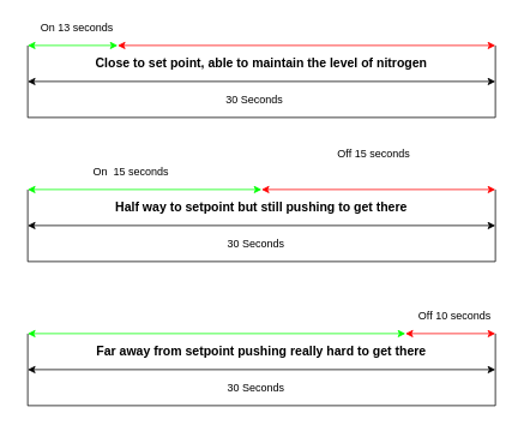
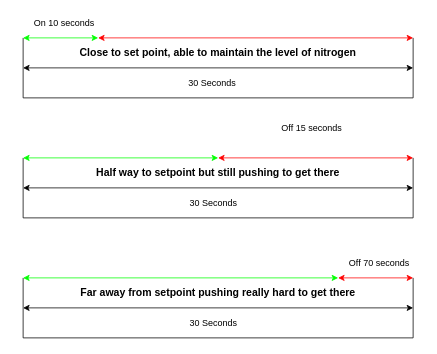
- <mxCell id="18" value="On 13 seconds" style="text;html=1;strokeColor=none;fillColor=none;align=center;verticalAlign=middle;whiteSpace=wrap;rounded=0;" parent="1" vertex="1"><mxGeometry x="40" y="20" width="90" height="20" as="geometry" /></mxCell>
+ <mxCell id="18" value="On 10 seconds" style="text;html=1;strokeColor=none;fillColor=none;align=center;verticalAlign=middle;whiteSpace=wrap;rounded=0;" parent="1" vertex="1"><mxGeometry x="40" y="20" width="90" height="20" as="geometry" /></mxCell>
- <mxCell id="16" value="On&amp;nbsp; 15 seconds" style="text;html=1;strokeColor=none;fillColor=none;align=center;verticalAlign=middle;whiteSpace=wrap;rounded=0;" parent="1" vertex="1"><mxGeometry x="90" y="180" width="110" height="20" as="geometry" /></mxCell>
- <mxCell id="26" value="Off 10 seconds" style="text;html=1;strokeColor=none;fillColor=none;align=center;verticalAlign=middle;whiteSpace=wrap;rounded=0;" parent="1" vertex="1"><mxGeometry x="450" y="340" width="110" height="20" as="geometry" /></mxCell>
+ <mxCell id="26" value="Off 70 seconds" style="text;html=1;strokeColor=none;fillColor=none;align=center;verticalAlign=middle;whiteSpace=wrap;rounded=0;" parent="1" vertex="1"><mxGeometry x="450" y="340" width="110" height="20" as="geometry" /></mxCell>
